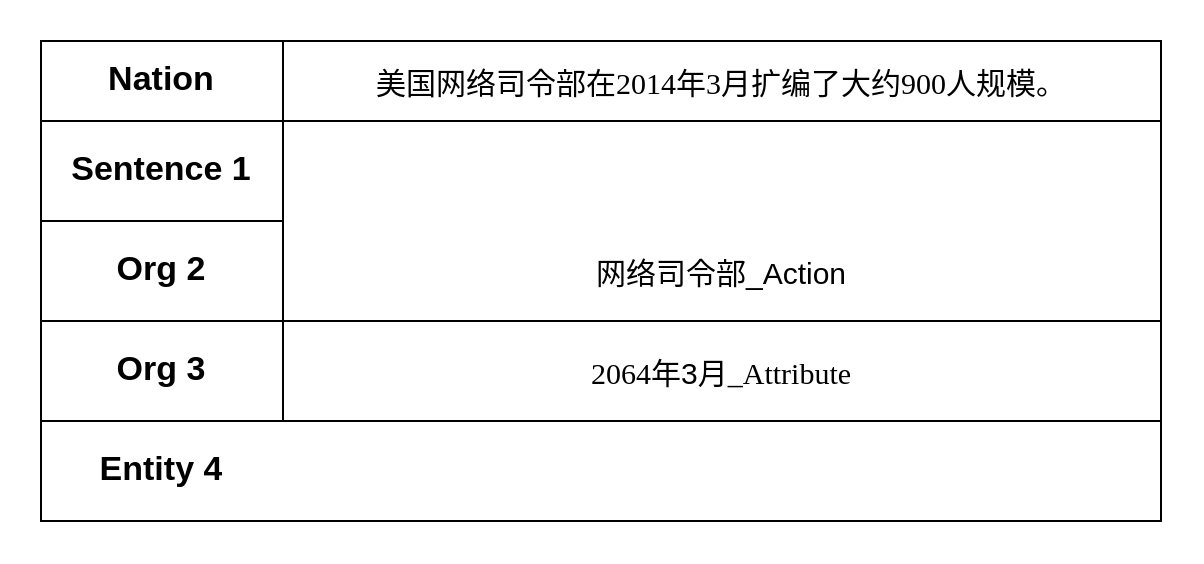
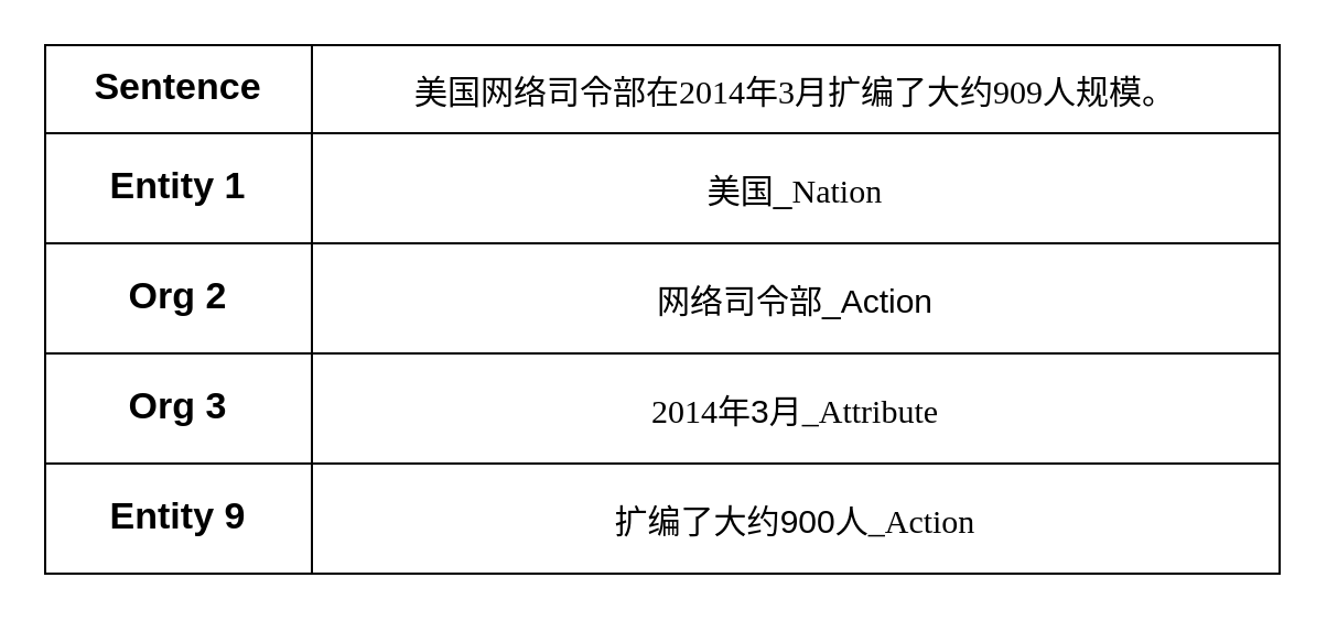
- <mxCell id="4" value="Nation" style="shape=partialRectangle;html=1;whiteSpace=wrap;connectable=0;fillColor=none;top=0;left=0;bottom=0;right=0;overflow=hidden;fontStyle=1;fontSize=17;" vertex="1" parent="3"><mxGeometry width="121" height="40" as="geometry" /></mxCell>
+ <mxCell id="4" value="Sentence" style="shape=partialRectangle;html=1;whiteSpace=wrap;connectable=0;fillColor=none;top=0;left=0;bottom=0;right=0;overflow=hidden;fontStyle=1;fontSize=17;" vertex="1" parent="3"><mxGeometry width="121" height="40" as="geometry" /></mxCell>
- <mxCell id="5" value="&lt;p class=&quot;MsoNormal&quot; style=&quot;font-size: 15px&quot;&gt;&lt;span style=&quot;font-size: 15px&quot;&gt;&lt;font face=&quot;宋体&quot; style=&quot;font-size: 15px&quot;&gt;美国网络司令部在&lt;/font&gt;2014&lt;font face=&quot;宋体&quot; style=&quot;font-size: 15px&quot;&gt;年&lt;/font&gt;&lt;font face=&quot;Times New Roman&quot; style=&quot;font-size: 15px&quot;&gt;3&lt;/font&gt;&lt;font face=&quot;宋体&quot; style=&quot;font-size: 15px&quot;&gt;月扩编了大约&lt;/font&gt;&lt;font face=&quot;Times New Roman&quot; style=&quot;font-size: 15px&quot;&gt;900&lt;/font&gt;&lt;font face=&quot;宋体&quot; style=&quot;font-size: 15px&quot;&gt;人规模。&lt;/font&gt;&lt;/span&gt;&lt;/p&gt;" style="shape=partialRectangle;html=1;whiteSpace=wrap;connectable=0;fillColor=none;top=0;left=0;bottom=0;right=0;overflow=hidden;fontFamily=Lucida Console;fontSize=15;align=center;verticalAlign=bottom;horizontal=1;spacingTop=-4;" vertex="1" parent="3"><mxGeometry x="121" width="439" height="40" as="geometry" /></mxCell>
+ <mxCell id="5" value="&lt;p class=&quot;MsoNormal&quot; style=&quot;font-size: 15px&quot;&gt;&lt;span style=&quot;font-size: 15px&quot;&gt;&lt;font face=&quot;宋体&quot; style=&quot;font-size: 15px&quot;&gt;美国网络司令部在&lt;/font&gt;2014&lt;font face=&quot;宋体&quot; style=&quot;font-size: 15px&quot;&gt;年&lt;/font&gt;&lt;font face=&quot;Times New Roman&quot; style=&quot;font-size: 15px&quot;&gt;3&lt;/font&gt;&lt;font face=&quot;宋体&quot; style=&quot;font-size: 15px&quot;&gt;月扩编了大约&lt;/font&gt;&lt;font face=&quot;Times New Roman&quot; style=&quot;font-size: 15px&quot;&gt;909&lt;/font&gt;&lt;font face=&quot;宋体&quot; style=&quot;font-size: 15px&quot;&gt;人规模。&lt;/font&gt;&lt;/span&gt;&lt;/p&gt;" style="shape=partialRectangle;html=1;whiteSpace=wrap;connectable=0;fillColor=none;top=0;left=0;bottom=0;right=0;overflow=hidden;fontFamily=Lucida Console;fontSize=15;align=center;verticalAlign=bottom;horizontal=1;spacingTop=-4;" vertex="1" parent="3"><mxGeometry x="121" width="439" height="40" as="geometry" /></mxCell>
- <mxCell id="7" value="Sentence 1" style="shape=partialRectangle;html=1;whiteSpace=wrap;connectable=0;fillColor=none;top=0;left=0;bottom=0;right=0;overflow=hidden;fontSize=17;fontStyle=1" vertex="1" parent="6"><mxGeometry width="121" height="50" as="geometry" /></mxCell>
+ <mxCell id="7" value="Entity 1" style="shape=partialRectangle;html=1;whiteSpace=wrap;connectable=0;fillColor=none;top=0;left=0;bottom=0;right=0;overflow=hidden;fontSize=17;fontStyle=1" vertex="1" parent="6"><mxGeometry width="121" height="50" as="geometry" /></mxCell>
+ <mxCell id="8" value="&lt;p class=&quot;MsoNormal&quot; style=&quot;font-size: 15px;&quot;&gt;&lt;span style=&quot;font-size: 15px;&quot;&gt;&lt;font face=&quot;宋体&quot; style=&quot;font-size: 15px;&quot;&gt;美国&lt;/font&gt;_&lt;/span&gt;&lt;span style=&quot;font-family: &amp;quot;times new roman&amp;quot;; font-size: 15px;&quot;&gt;Nation&lt;/span&gt;&lt;/p&gt;" style="shape=partialRectangle;html=1;whiteSpace=wrap;connectable=0;fillColor=none;top=0;left=0;bottom=0;right=0;overflow=hidden;fontSize=15;" vertex="1" parent="6"><mxGeometry x="121" width="439" height="50" as="geometry" /></mxCell>
- <mxCell id="14" value="&lt;p class=&quot;MsoNormal&quot; style=&quot;font-size: 15px;&quot;&gt;&lt;span style=&quot;font-family: &amp;quot;times new roman&amp;quot;; font-size: 15px;&quot;&gt;2064&lt;/span&gt;&lt;span style=&quot;font-size: 15px;&quot;&gt;&lt;font face=&quot;宋体&quot; style=&quot;font-size: 15px;&quot;&gt;年&lt;/font&gt;3&lt;font face=&quot;宋体&quot; style=&quot;font-size: 15px;&quot;&gt;月&lt;/font&gt;&lt;font face=&quot;Times New Roman&quot; style=&quot;font-size: 15px;&quot;&gt;_Attribute&lt;/font&gt;&lt;/span&gt;&lt;/p&gt;" style="shape=partialRectangle;html=1;whiteSpace=wrap;connectable=0;fillColor=none;top=0;left=0;bottom=0;right=0;overflow=hidden;fontSize=15;" vertex="1" parent="12"><mxGeometry x="121" width="439" height="50" as="geometry" /></mxCell>
+ <mxCell id="14" value="&lt;p class=&quot;MsoNormal&quot; style=&quot;font-size: 15px;&quot;&gt;&lt;span style=&quot;font-family: &amp;quot;times new roman&amp;quot;; font-size: 15px;&quot;&gt;2014&lt;/span&gt;&lt;span style=&quot;font-size: 15px;&quot;&gt;&lt;font face=&quot;宋体&quot; style=&quot;font-size: 15px;&quot;&gt;年&lt;/font&gt;3&lt;font face=&quot;宋体&quot; style=&quot;font-size: 15px;&quot;&gt;月&lt;/font&gt;&lt;font face=&quot;Times New Roman&quot; style=&quot;font-size: 15px;&quot;&gt;_Attribute&lt;/font&gt;&lt;/span&gt;&lt;/p&gt;" style="shape=partialRectangle;html=1;whiteSpace=wrap;connectable=0;fillColor=none;top=0;left=0;bottom=0;right=0;overflow=hidden;fontSize=15;" vertex="1" parent="12"><mxGeometry x="121" width="439" height="50" as="geometry" /></mxCell>
- <mxCell id="16" value="Entity 4" style="shape=partialRectangle;html=1;whiteSpace=wrap;connectable=0;fillColor=none;top=0;left=0;bottom=0;right=0;overflow=hidden;fontSize=17;fontStyle=1" vertex="1" parent="15"><mxGeometry width="121" height="50" as="geometry" /></mxCell>
+ <mxCell id="16" value="Entity 9" style="shape=partialRectangle;html=1;whiteSpace=wrap;connectable=0;fillColor=none;top=0;left=0;bottom=0;right=0;overflow=hidden;fontSize=17;fontStyle=1" vertex="1" parent="15"><mxGeometry width="121" height="50" as="geometry" /></mxCell>
+ <mxCell id="17" value="&lt;p class=&quot;MsoNormal&quot; style=&quot;font-size: 15px;&quot;&gt;&lt;span style=&quot;font-size: 15px;&quot;&gt;&lt;font face=&quot;宋体&quot; style=&quot;font-size: 15px;&quot;&gt;扩编了大约&lt;/font&gt;900&lt;font face=&quot;宋体&quot; style=&quot;font-size: 15px;&quot;&gt;人&lt;/font&gt;&lt;font face=&quot;Times New Roman&quot; style=&quot;font-size: 15px;&quot;&gt;_&lt;/font&gt;&lt;/span&gt;&lt;span style=&quot;font-family: &amp;quot;times new roman&amp;quot;; font-size: 15px;&quot;&gt;Action&lt;/span&gt;&lt;/p&gt;" style="shape=partialRectangle;html=1;whiteSpace=wrap;connectable=0;fillColor=none;top=0;left=0;bottom=0;right=0;overflow=hidden;fontSize=15;" vertex="1" parent="15"><mxGeometry x="121" width="439" height="50" as="geometry" /></mxCell>
